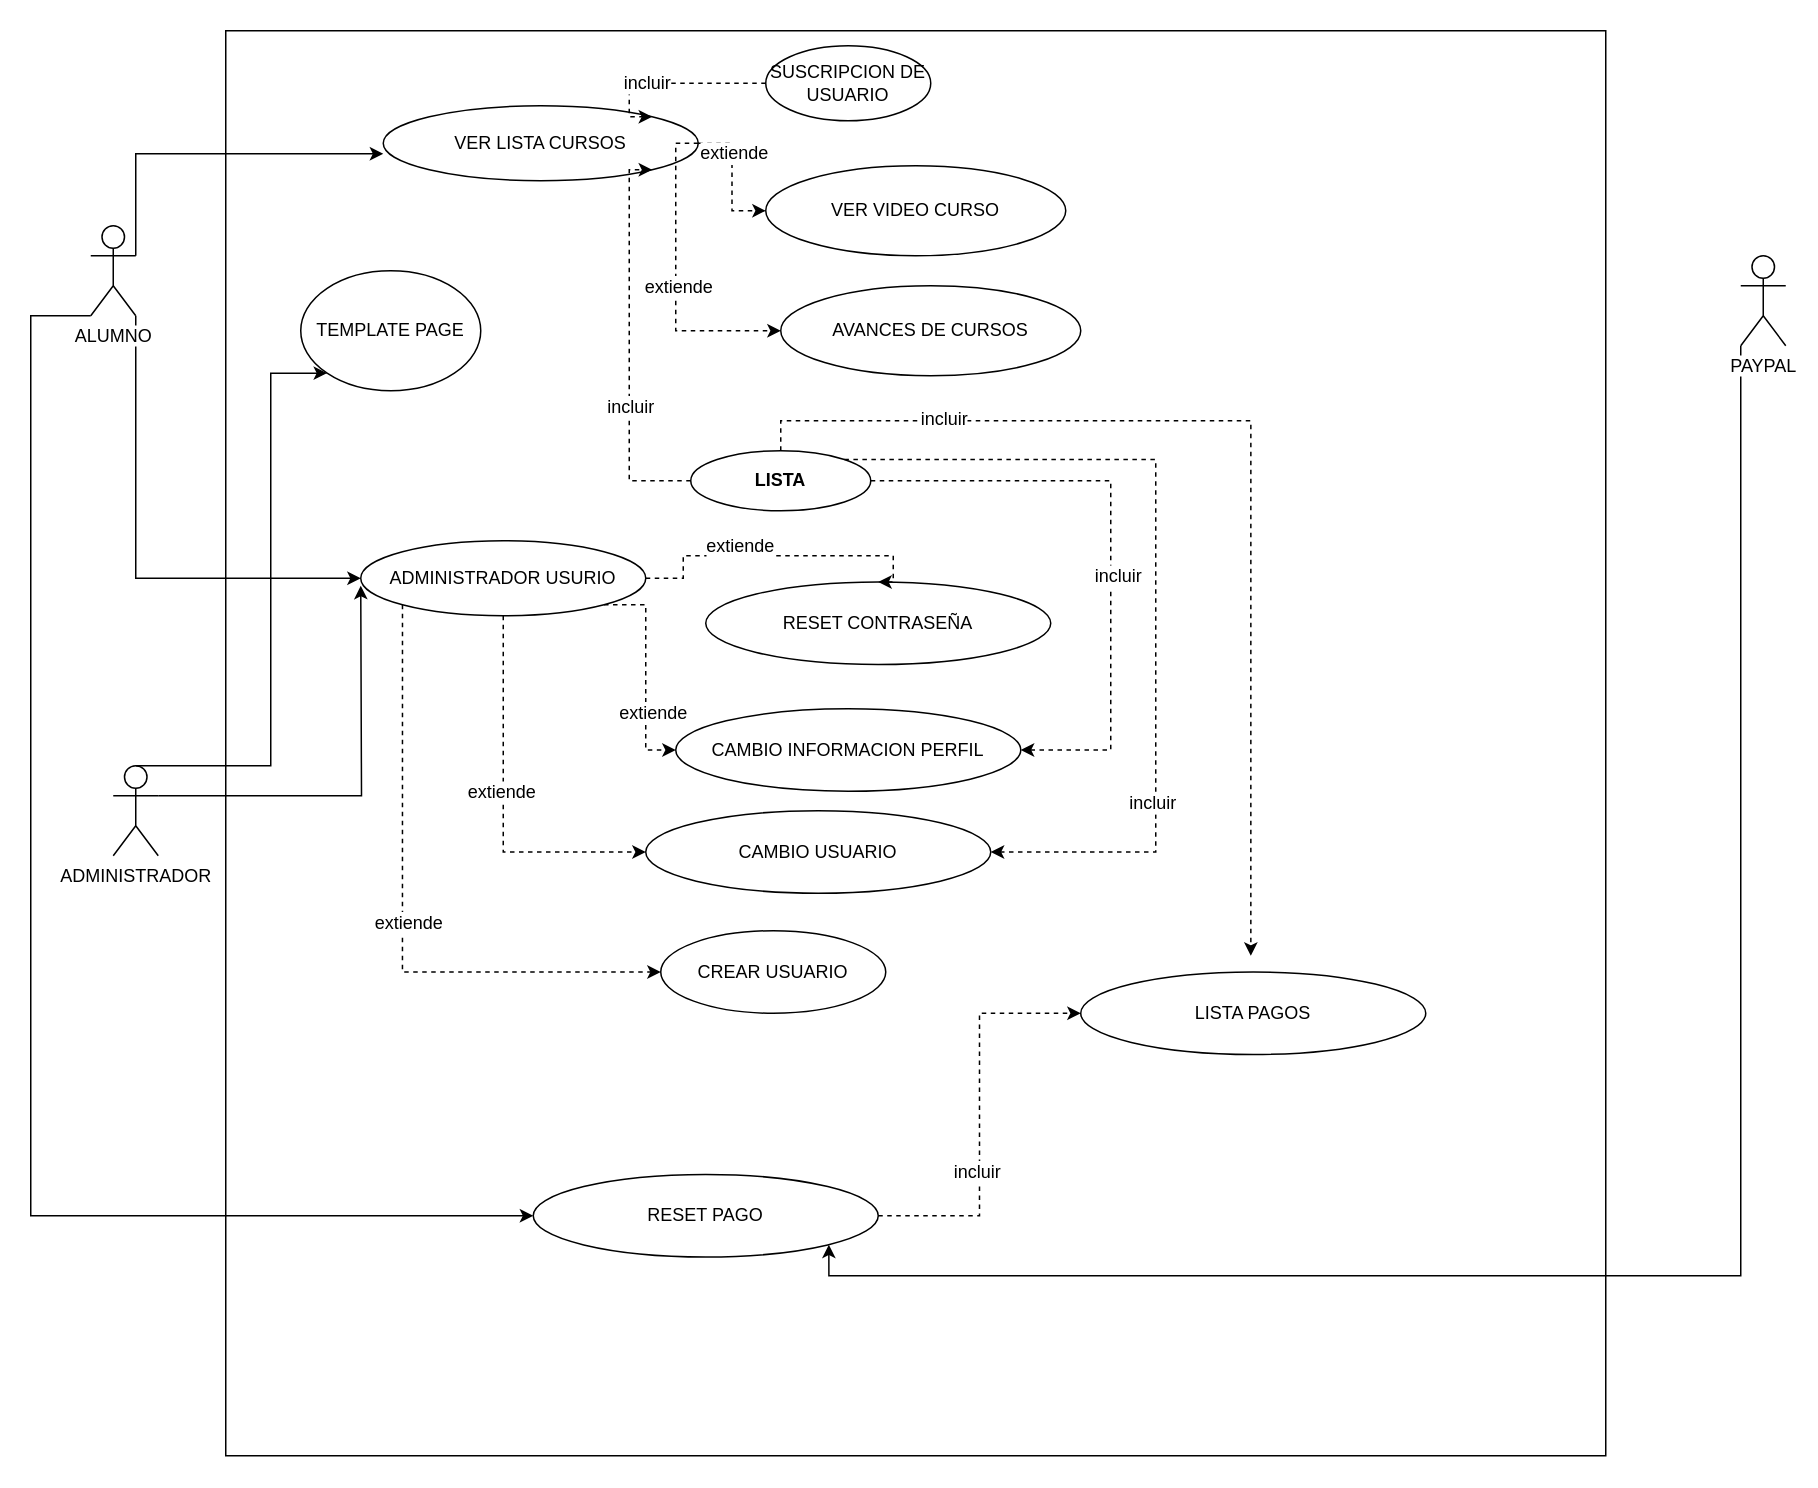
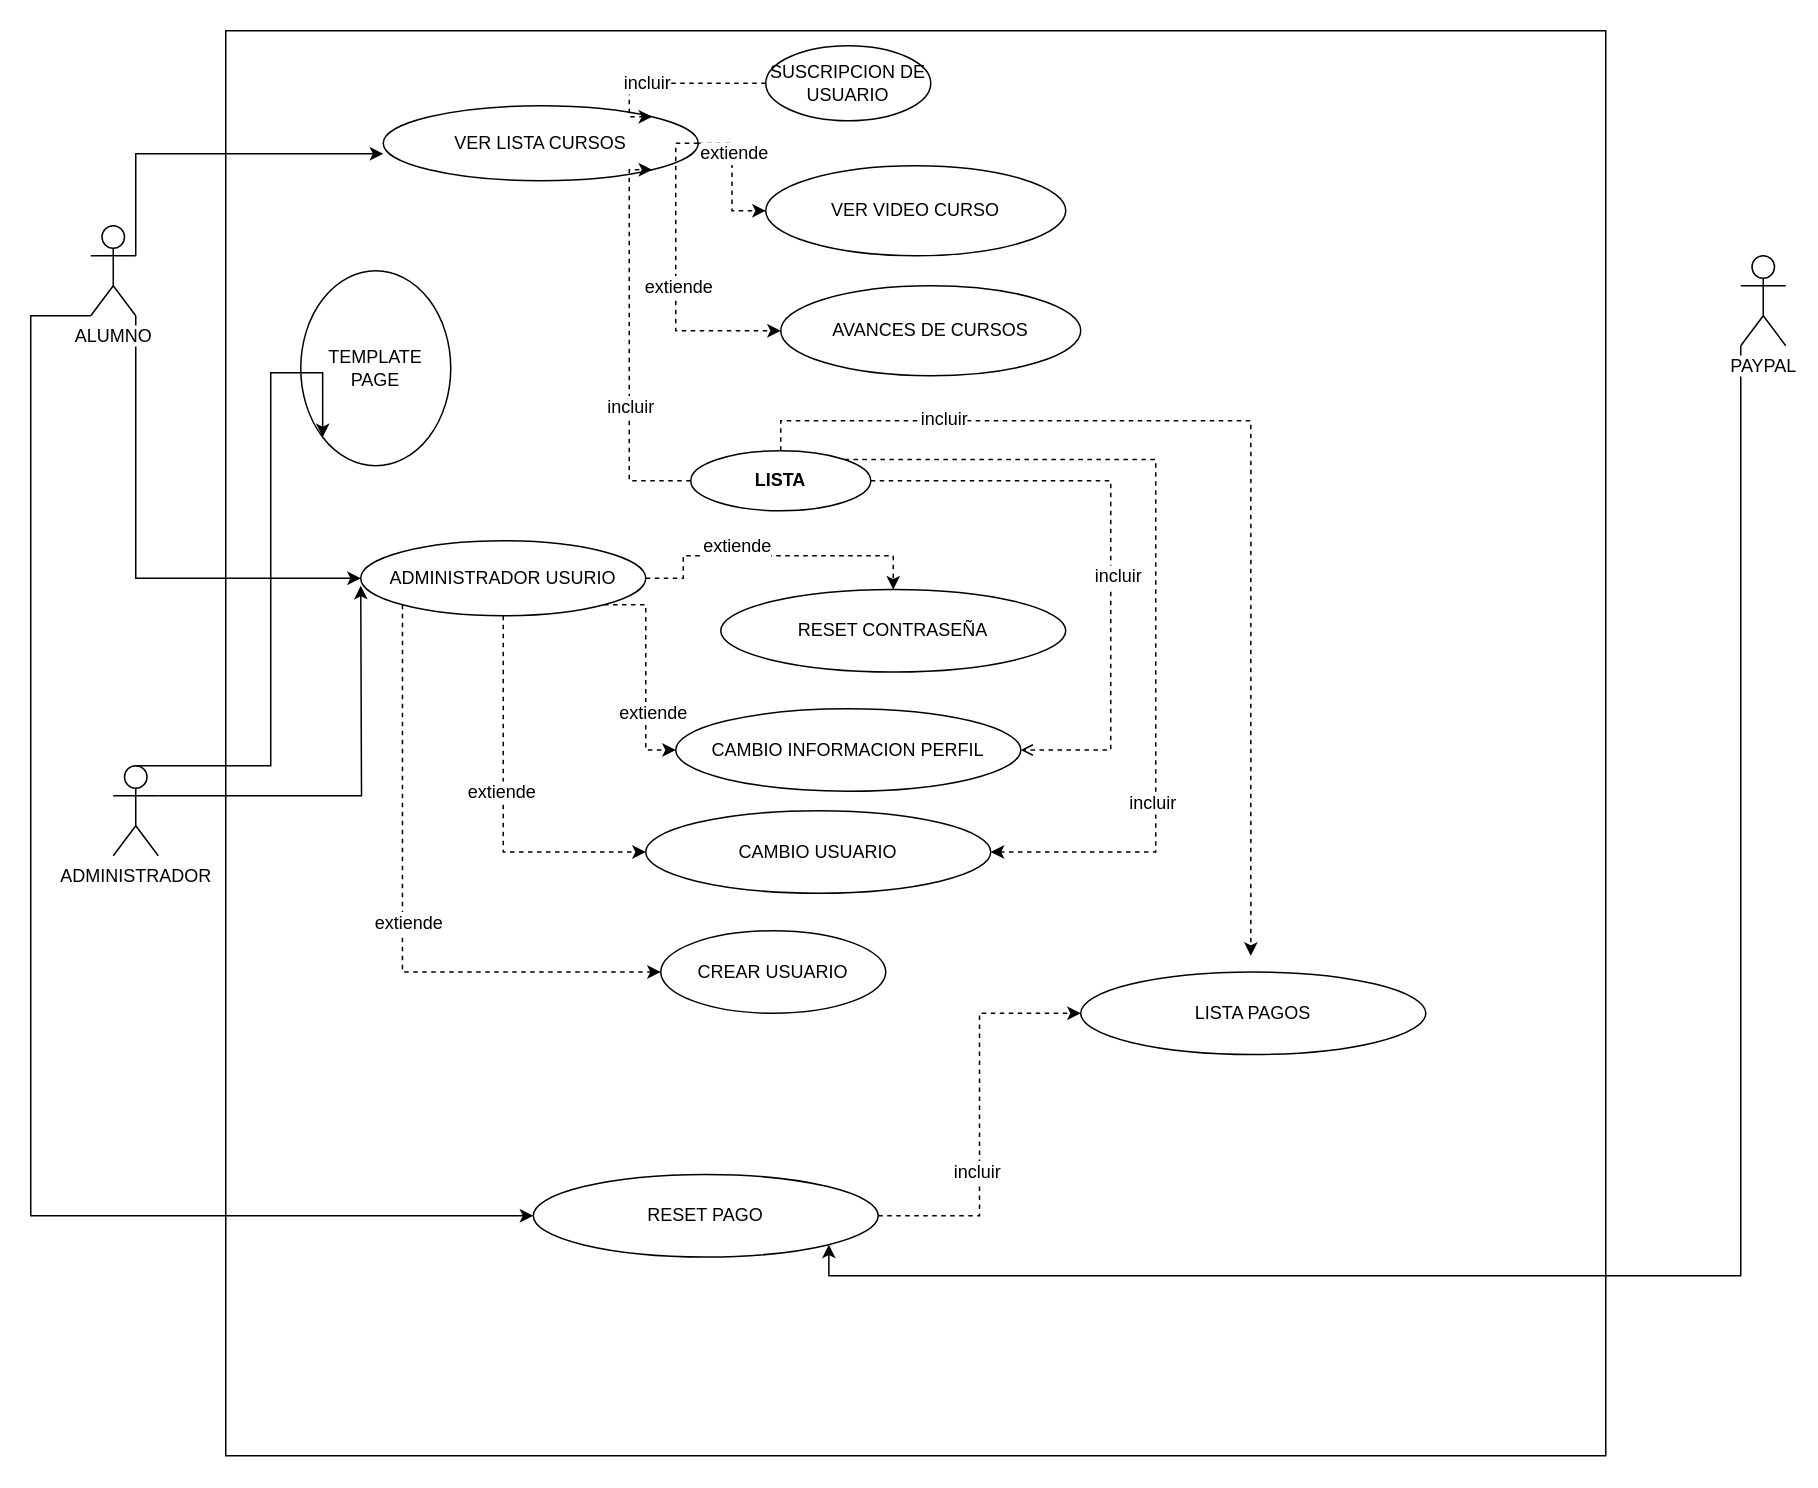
- <mxCell id="48" value="TEMPLATE PAGE" style="ellipse;whiteSpace=wrap;html=1;fillColor=none;" vertex="1" parent="1"><mxGeometry x="200" y="180" width="120" height="80" as="geometry" /></mxCell>
+ <mxCell id="48" value="TEMPLATE PAGE" style="ellipse;whiteSpace=wrap;html=1;fillColor=none;" vertex="1" parent="1"><mxGeometry x="200" y="180" width="100" height="130" as="geometry" /></mxCell>
- <mxCell id="35" value="RESET CONTRASEÑA" style="ellipse;whiteSpace=wrap;html=1;fillColor=none;" vertex="1" parent="1"><mxGeometry x="470" y="387.5" width="230" height="55" as="geometry" /></mxCell>
+ <mxCell id="35" value="RESET CONTRASEÑA" style="ellipse;whiteSpace=wrap;html=1;fillColor=none;" vertex="1" parent="1"><mxGeometry x="480" y="392.5" width="230" height="55" as="geometry" /></mxCell>
- <mxCell id="9" style="edgeStyle=orthogonalEdgeStyle;rounded=0;orthogonalLoop=1;jettySize=auto;html=1;exitX=1;exitY=0.5;exitDx=0;exitDy=0;entryX=1;entryY=0.5;entryDx=0;entryDy=0;dashed=1;" edge="1" parent="1" source="15" target="36"><mxGeometry relative="1" as="geometry"><Array as="points"><mxPoint x="740" y="320" /><mxPoint x="740" y="500" /></Array></mxGeometry></mxCell>
+ <mxCell id="9" style="edgeStyle=orthogonalEdgeStyle;rounded=0;orthogonalLoop=1;jettySize=auto;html=1;exitX=1;exitY=0.5;exitDx=0;exitDy=0;entryX=1;entryY=0.5;entryDx=0;entryDy=0;dashed=1;endArrow=open;" edge="1" parent="1" source="15" target="36"><mxGeometry relative="1" as="geometry"><Array as="points"><mxPoint x="740" y="320" /><mxPoint x="740" y="500" /></Array></mxGeometry></mxCell>
